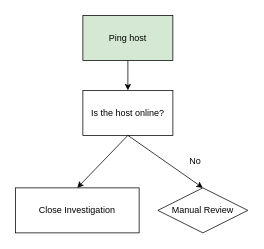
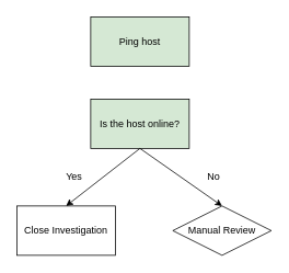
- <mxCell id="6" value="" style="endArrow=classic;html=1;rounded=0;exitX=0.5;exitY=1;exitDx=0;exitDy=0;entryX=0.5;entryY=0;entryDx=0;entryDy=0;" edge="1" parent="1" source="2" target="5"><mxGeometry width="50" height="50" relative="1" as="geometry"><mxPoint x="210" y="150" as="sourcePoint" /><mxPoint x="260" y="100" as="targetPoint" /></mxGeometry></mxCell>
- <mxCell id="5" value="Is the host online?" style="rounded=0;whiteSpace=wrap;html=1;" vertex="1" parent="1"><mxGeometry x="110" y="120" width="120" height="60" as="geometry" /></mxCell>
+ <mxCell id="5" value="Is the host online?" style="rounded=0;whiteSpace=wrap;html=1;fillColor=#d5e8d4;" vertex="1" parent="1"><mxGeometry x="110" y="120" width="120" height="60" as="geometry" /></mxCell>
+ <mxCell id="10" value="Yes" style="text;html=1;strokeColor=none;fillColor=none;align=center;verticalAlign=middle;whiteSpace=wrap;rounded=0;" vertex="1" parent="1"><mxGeometry x="60" y="200" width="60" height="30" as="geometry" /></mxCell>
- <mxCell id="4" value="Close Investigation" style="rounded=0;whiteSpace=wrap;html=1;" vertex="1" parent="1"><mxGeometry x="20" y="250" width="165" height="60" as="geometry" /></mxCell>
+ <mxCell id="4" value="Close Investigation" style="rounded=0;whiteSpace=wrap;html=1;" vertex="1" parent="1"><mxGeometry x="20" y="250" width="120" height="60" as="geometry" /></mxCell>
